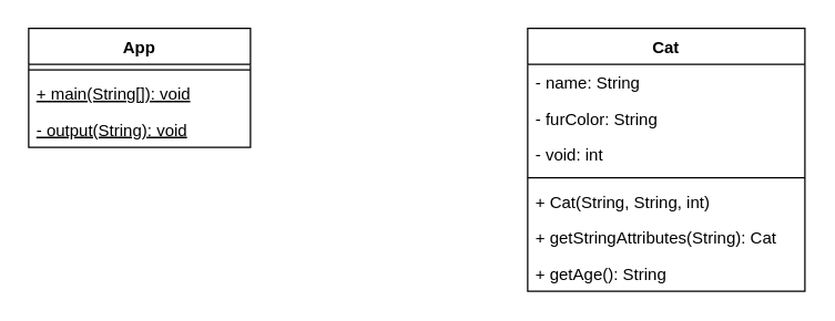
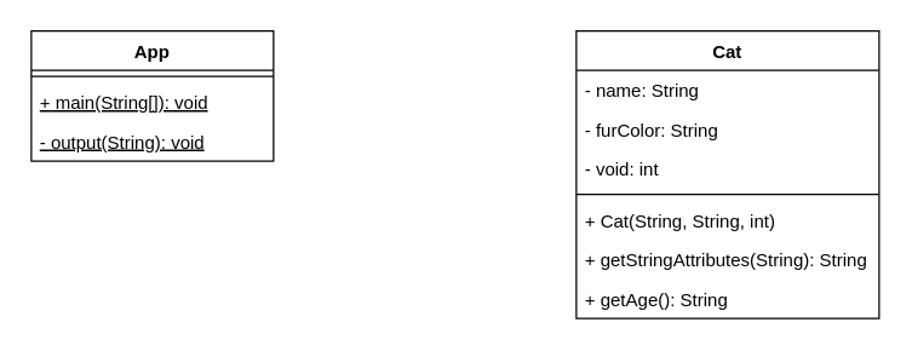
- <mxCell id="8" value="+ getStringAttributes(String): Cat" style="text;strokeColor=none;fillColor=none;align=left;verticalAlign=top;spacingLeft=4;spacingRight=4;overflow=hidden;rotatable=0;points=[[0,0.5],[1,0.5]];portConstraint=eastwest;" parent="2" vertex="1"><mxGeometry y="138" width="200" height="26" as="geometry" /></mxCell>
+ <mxCell id="8" value="+ getStringAttributes(String): String" style="text;strokeColor=none;fillColor=none;align=left;verticalAlign=top;spacingLeft=4;spacingRight=4;overflow=hidden;rotatable=0;points=[[0,0.5],[1,0.5]];portConstraint=eastwest;" parent="2" vertex="1"><mxGeometry y="138" width="200" height="26" as="geometry" /></mxCell>
